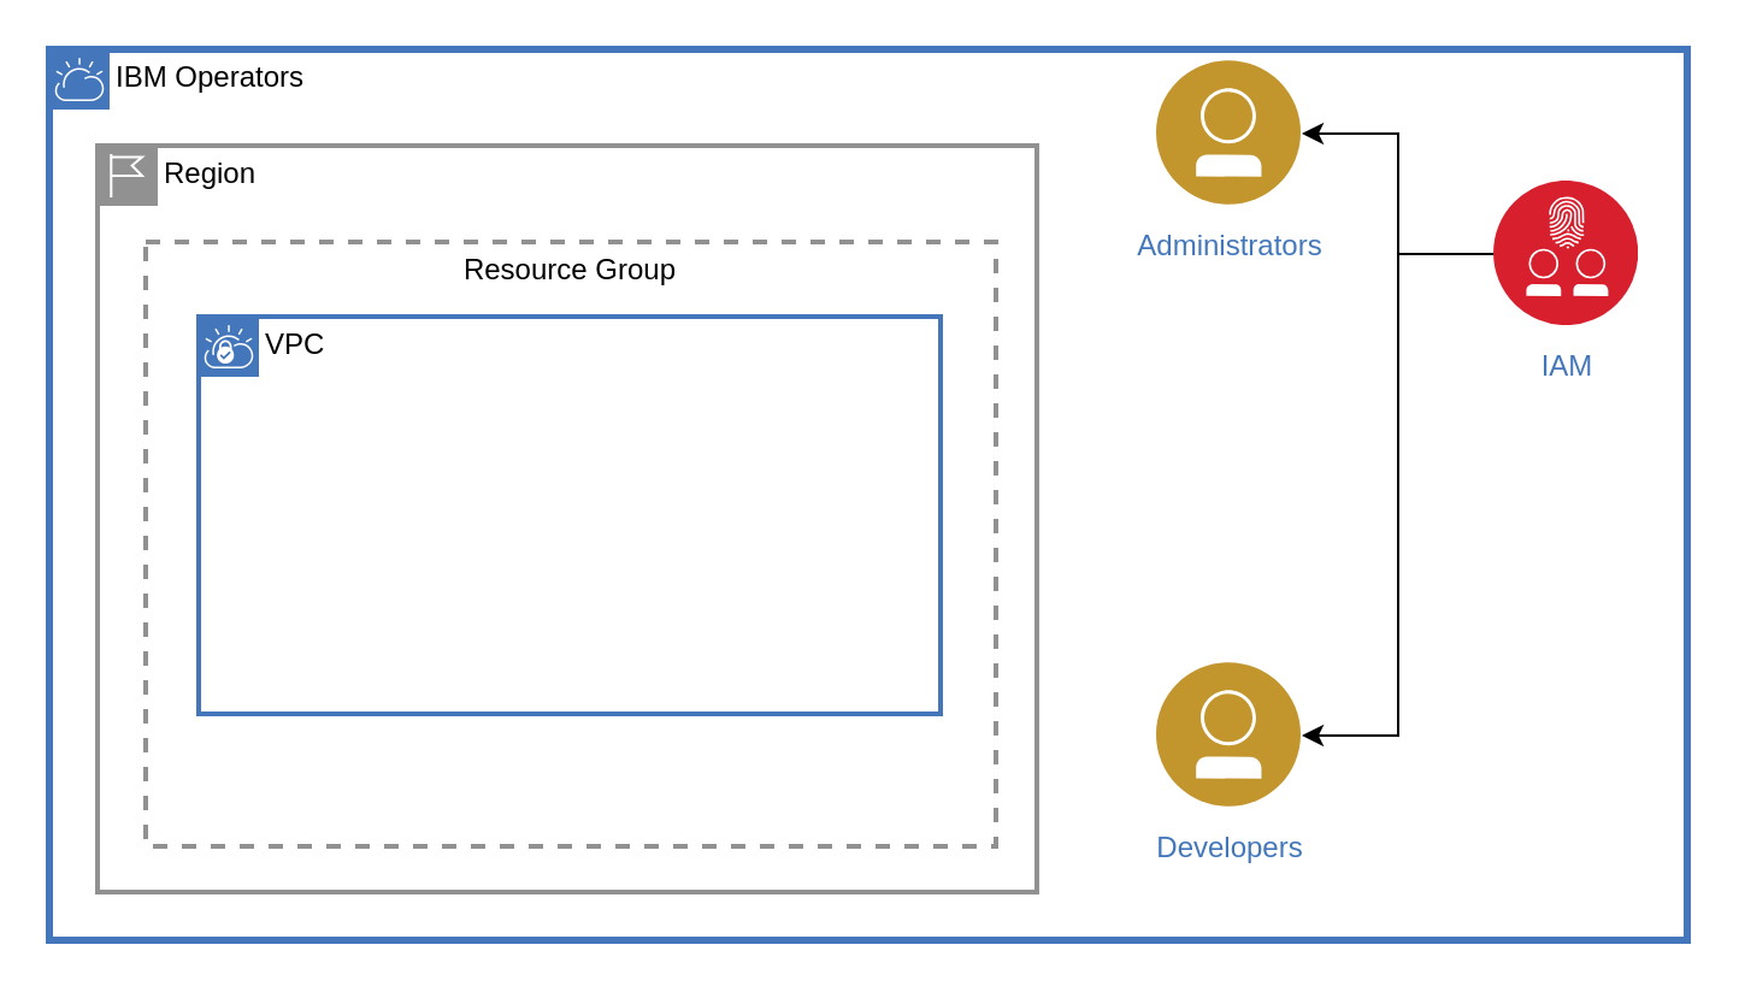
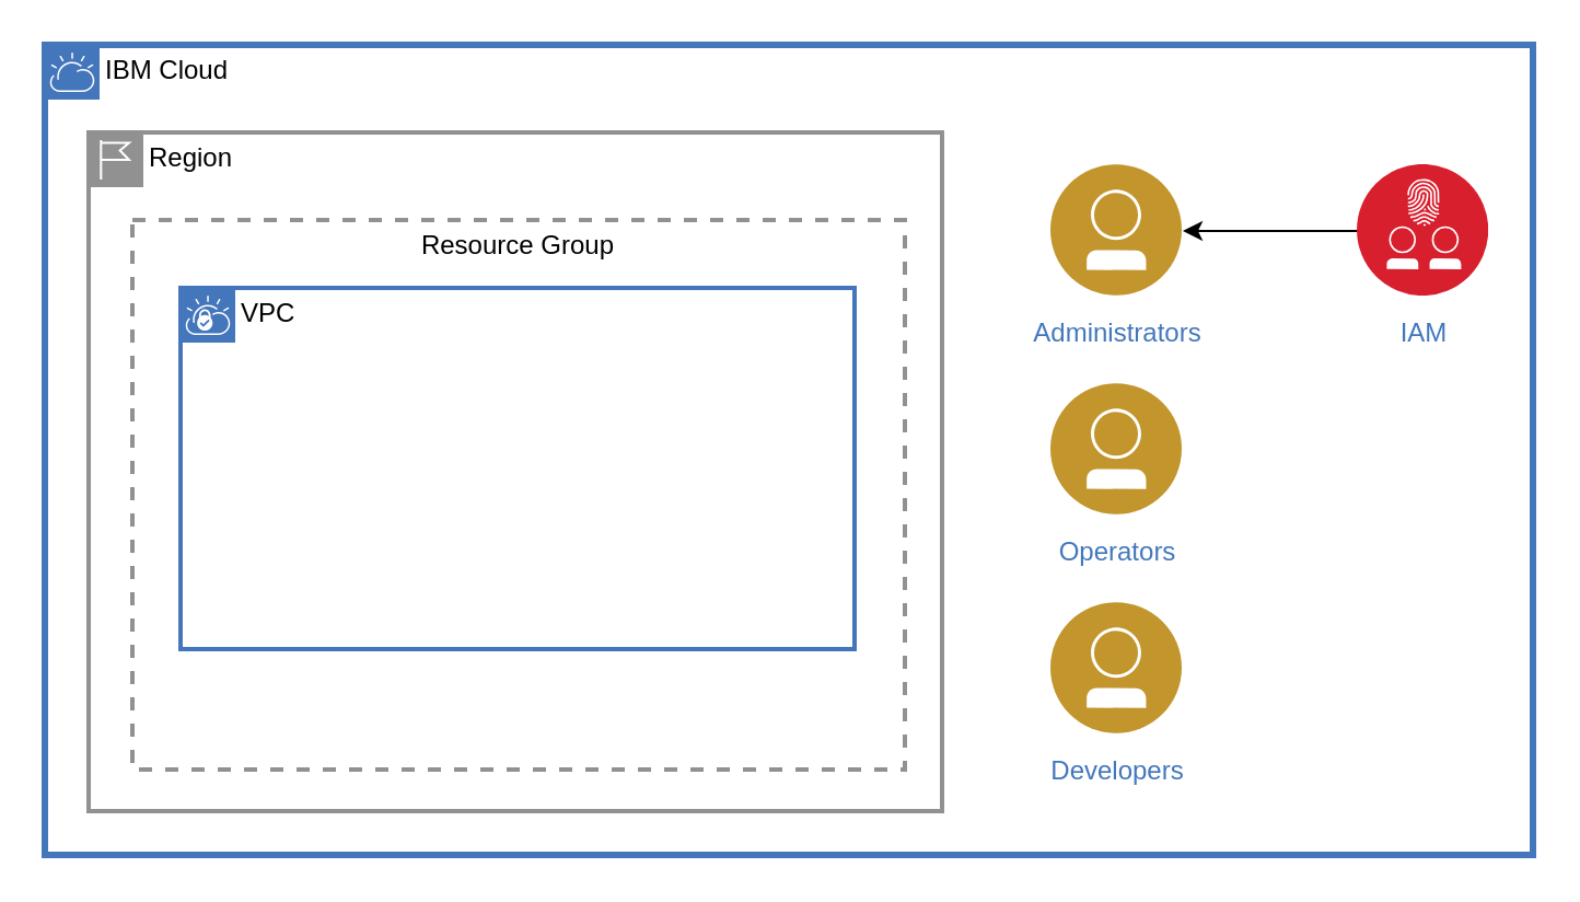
- <mxCell id="2" value="IBM Operators" style="shape=mxgraph.ibm.box;prType=cloud;fontStyle=0;verticalAlign=top;align=left;spacingLeft=32;spacingTop=4;fillColor=none;rounded=0;whiteSpace=wrap;html=1;strokeColor=#4376BB;strokeWidth=3;dashed=0;container=1;spacing=-4;collapsible=0;expand=0;recursiveResize=0;" parent="1" vertex="1"><mxGeometry x="20" y="20" width="680" height="370" as="geometry" /></mxCell>
+ <mxCell id="2" value="IBM Cloud" style="shape=mxgraph.ibm.box;prType=cloud;fontStyle=0;verticalAlign=top;align=left;spacingLeft=32;spacingTop=4;fillColor=none;rounded=0;whiteSpace=wrap;html=1;strokeColor=#4376BB;strokeWidth=3;dashed=0;container=1;spacing=-4;collapsible=0;expand=0;recursiveResize=0;" parent="1" vertex="1"><mxGeometry x="20" y="20" width="680" height="370" as="geometry" /></mxCell>
- <mxCell id="9" value="Administrators" style="image;aspect=fixed;perimeter=ellipsePerimeter;html=1;align=center;shadow=0;dashed=0;fontColor=#4277BB;labelBackgroundColor=default;fontSize=12;spacingTop=3;image=img/lib/ibm/users/user.svg;" parent="2" vertex="1"><mxGeometry x="460" y="5" width="60" height="60" as="geometry" /></mxCell>
+ <mxCell id="9" value="Administrators" style="image;aspect=fixed;perimeter=ellipsePerimeter;html=1;align=center;shadow=0;dashed=0;fontColor=#4277BB;labelBackgroundColor=default;fontSize=12;spacingTop=3;image=img/lib/ibm/users/user.svg;" parent="2" vertex="1"><mxGeometry x="460" y="55" width="60" height="60" as="geometry" /></mxCell>
+ <mxCell id="10" value="Operators" style="image;aspect=fixed;perimeter=ellipsePerimeter;html=1;align=center;shadow=0;dashed=0;fontColor=#4277BB;labelBackgroundColor=default;fontSize=12;spacingTop=3;image=img/lib/ibm/users/user.svg;" parent="2" vertex="1"><mxGeometry x="460" y="155" width="60" height="60" as="geometry" /></mxCell>
- <mxCell id="7" style="edgeStyle=orthogonalEdgeStyle;rounded=0;orthogonalLoop=1;jettySize=auto;html=1;entryX=1;entryY=0.5;entryDx=0;entryDy=0;" parent="2" source="8" target="11" edge="1"><mxGeometry relative="1" as="geometry" /></mxCell>
